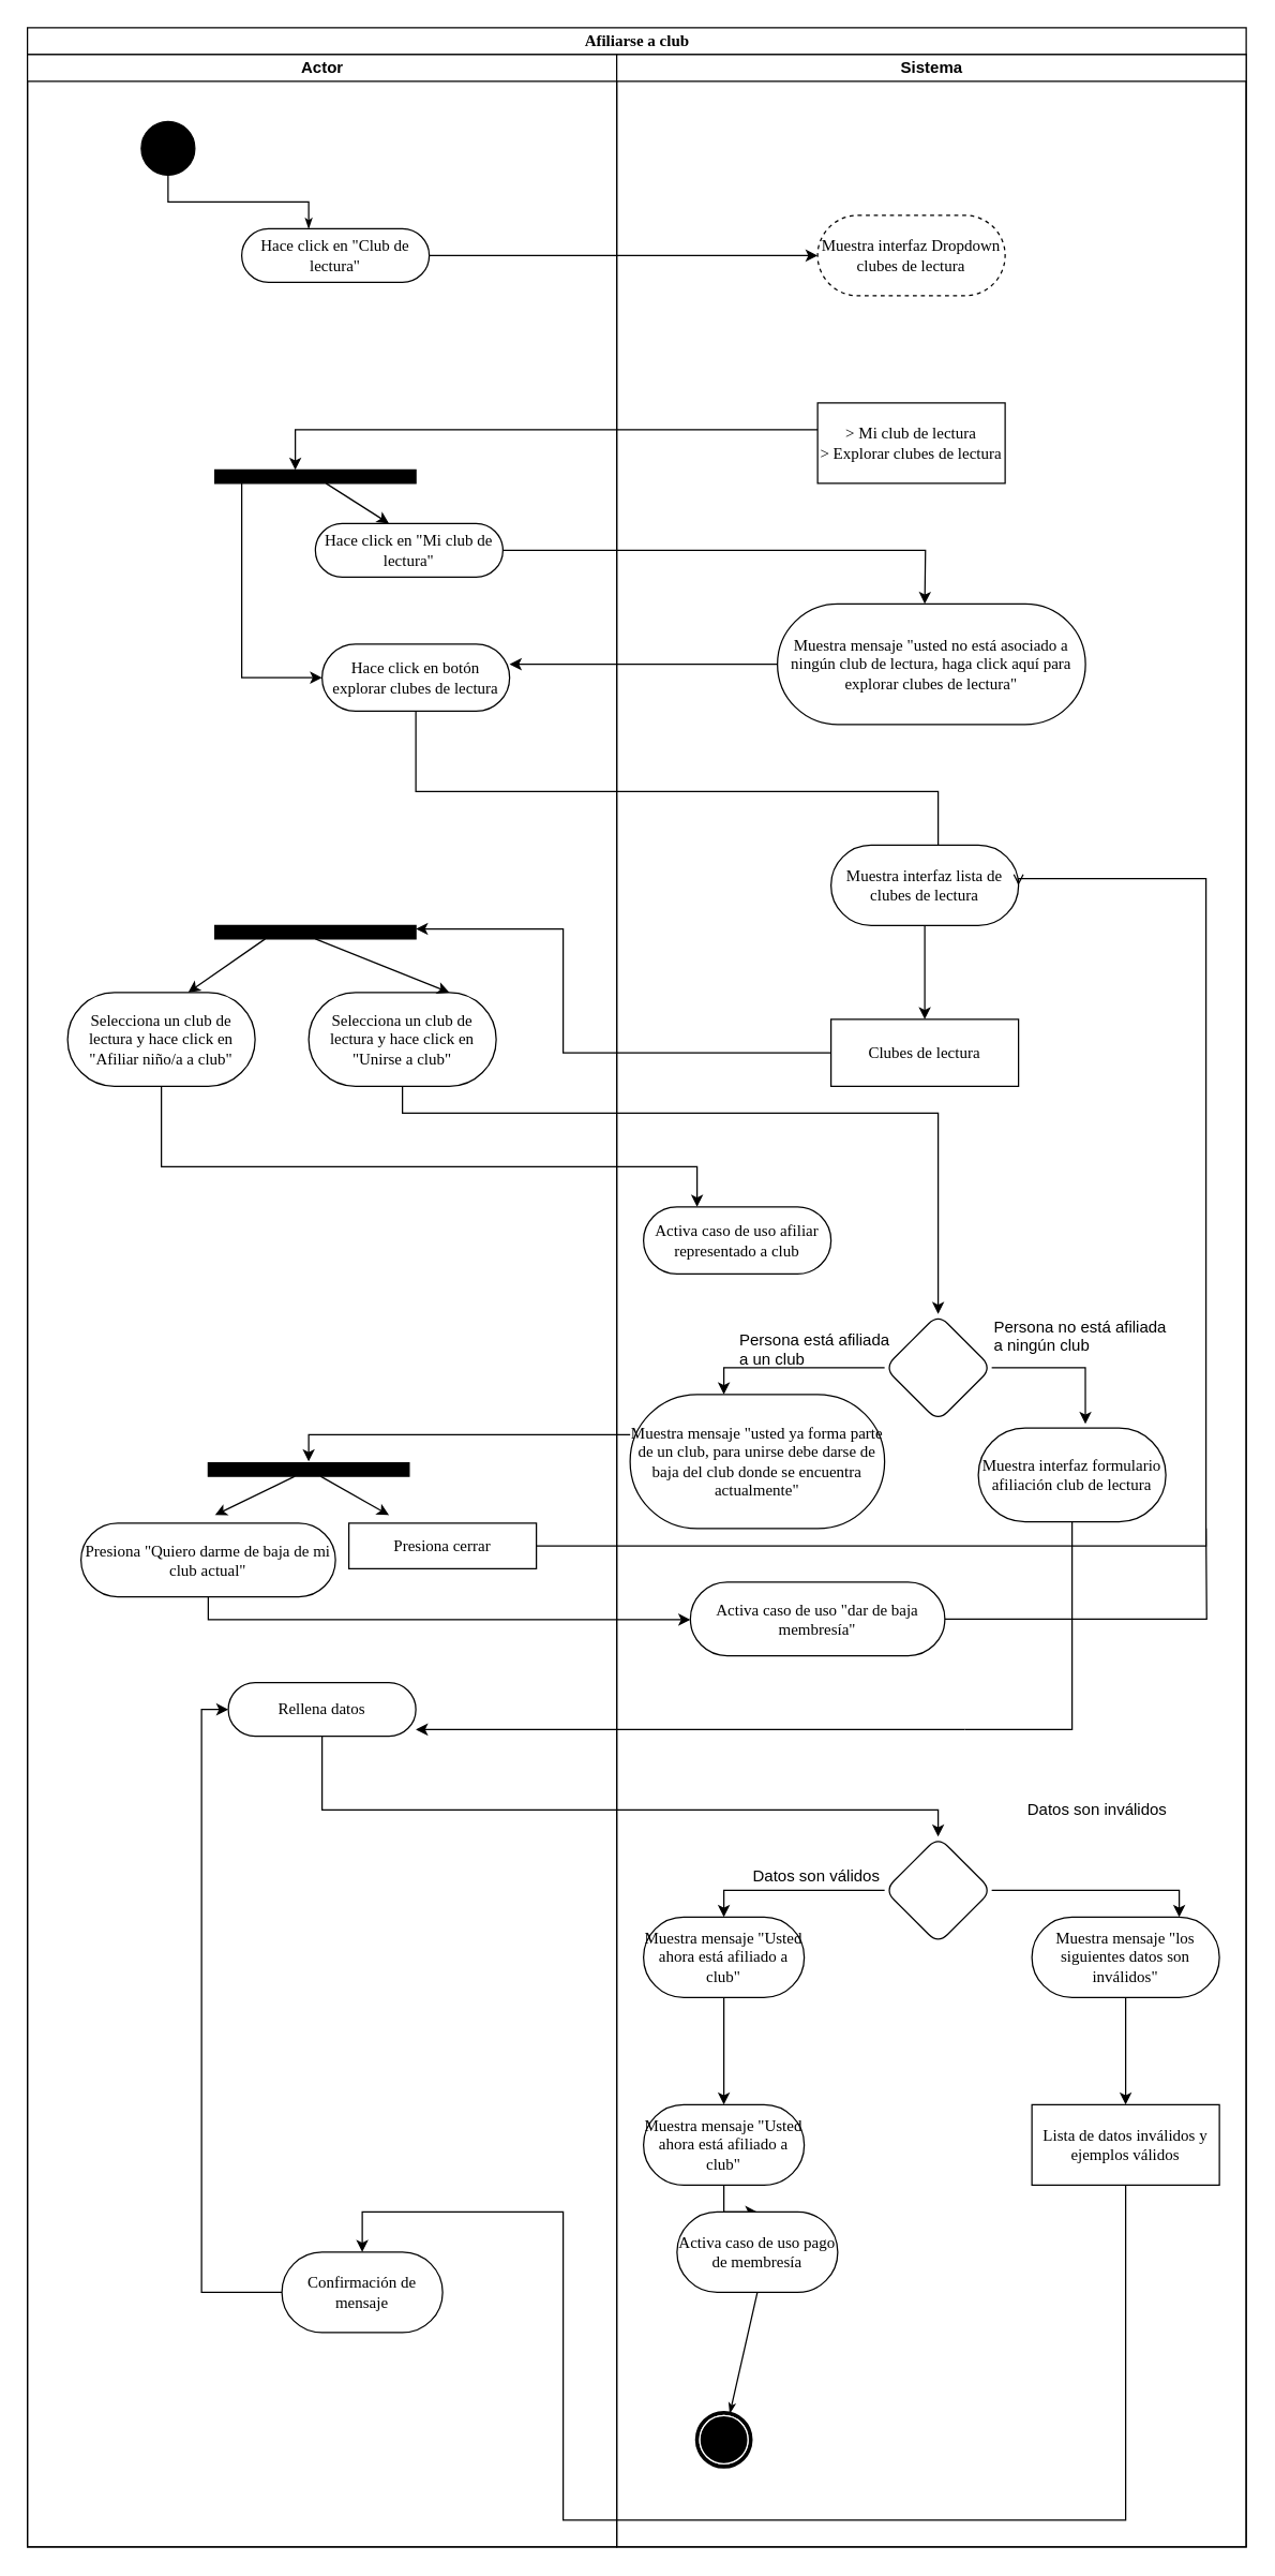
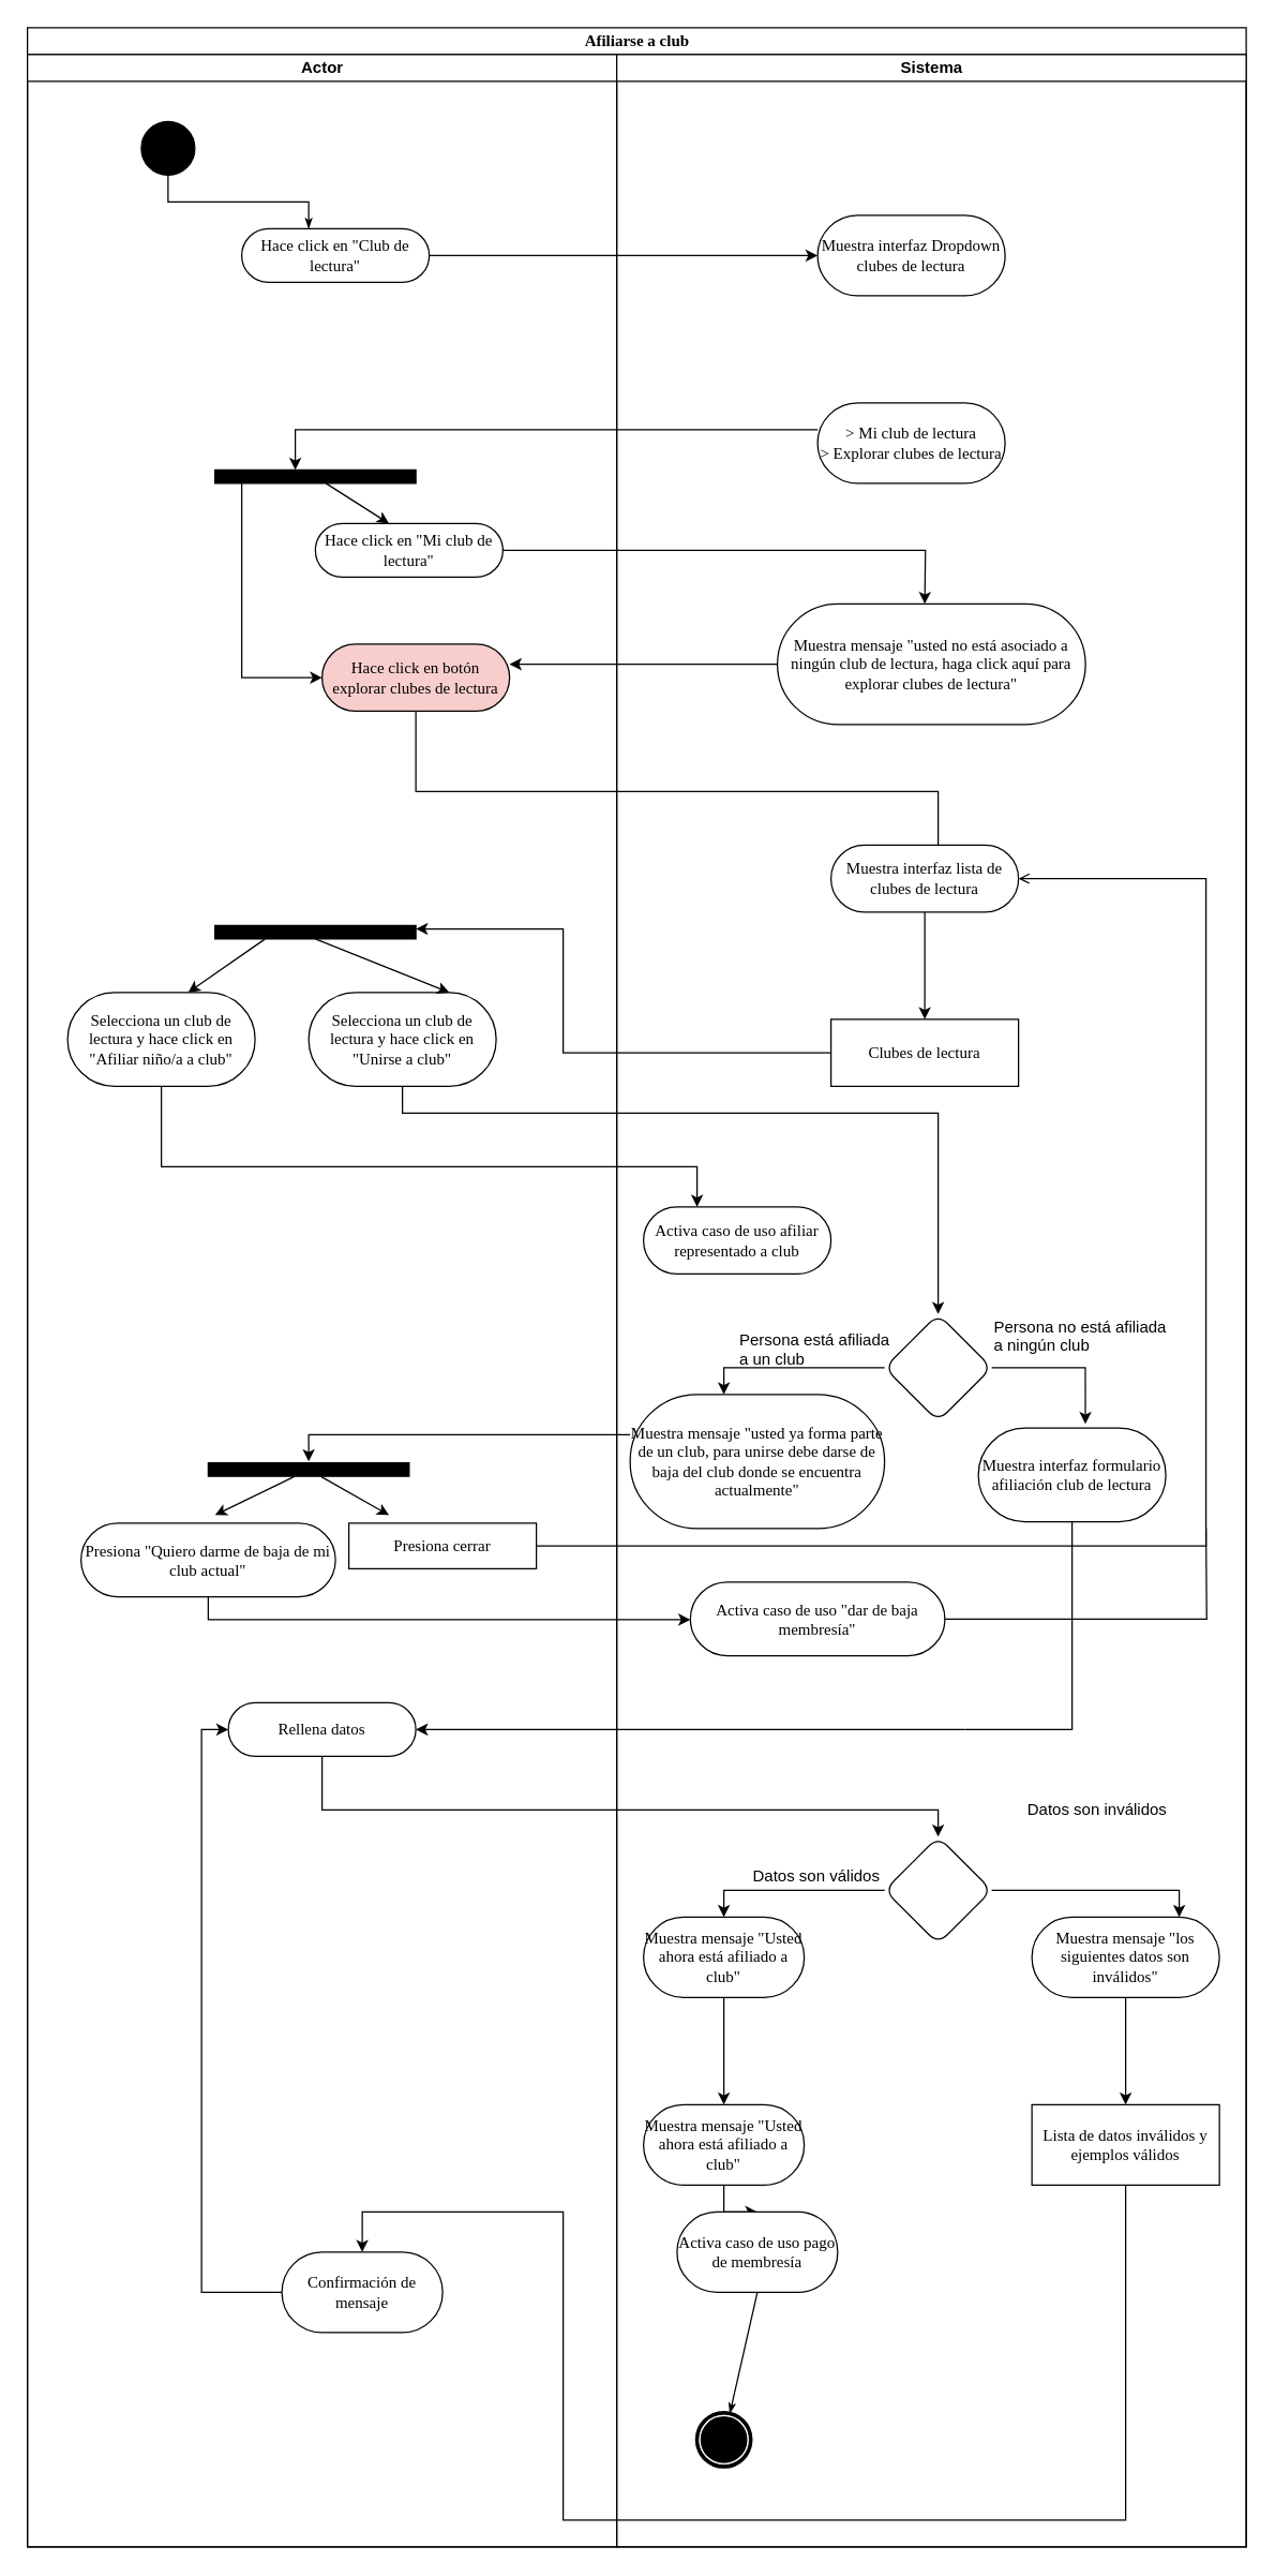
- <mxCell id="26" value="Muestra interfaz Dropdown clubes de lectura" style="rounded=1;whiteSpace=wrap;html=1;shadow=0;comic=0;labelBackgroundColor=none;strokeColor=#000000;strokeWidth=1;fillColor=#ffffff;fontFamily=Verdana;fontSize=12;fontColor=#000000;align=center;arcSize=50;dashed=1;" parent="25" vertex="1"><mxGeometry x="150" y="120" width="140" height="60" as="geometry" /></mxCell>
+ <mxCell id="26" value="Muestra interfaz Dropdown clubes de lectura" style="rounded=1;whiteSpace=wrap;html=1;shadow=0;comic=0;labelBackgroundColor=none;strokeColor=#000000;strokeWidth=1;fillColor=#ffffff;fontFamily=Verdana;fontSize=12;fontColor=#000000;align=center;arcSize=50;" parent="25" vertex="1"><mxGeometry x="150" y="120" width="140" height="60" as="geometry" /></mxCell>
- <mxCell id="28" value="&amp;gt; Mi club de lectura&lt;br&gt;&amp;gt; Explorar clubes de lectura" style="rounded=0;whiteSpace=wrap;html=1;shadow=0;comic=0;labelBackgroundColor=none;strokeColor=#000000;strokeWidth=1;fillColor=#ffffff;fontFamily=Verdana;fontSize=12;fontColor=#000000;align=center;arcSize=50;" parent="25" vertex="1"><mxGeometry x="150" y="260" width="140" height="60" as="geometry" /></mxCell>
+ <mxCell id="28" value="&amp;gt; Mi club de lectura&lt;br&gt;&amp;gt; Explorar clubes de lectura" style="whiteSpace=wrap;html=1;shadow=0;comic=0;labelBackgroundColor=none;strokeColor=#000000;strokeWidth=1;fillColor=#ffffff;fontFamily=Verdana;fontSize=12;fontColor=#000000;align=center;arcSize=50;rounded=1;" parent="25" vertex="1"><mxGeometry x="150" y="260" width="140" height="60" as="geometry" /></mxCell>
- <mxCell id="8" value="Hace click en botón explorar clubes de lectura" style="rounded=1;whiteSpace=wrap;html=1;shadow=0;comic=0;labelBackgroundColor=none;strokeColor=#000000;strokeWidth=1;fillColor=#ffffff;fontFamily=Verdana;fontSize=12;fontColor=#000000;align=center;arcSize=50;" parent="3" vertex="1"><mxGeometry x="220" y="440" width="140" height="50" as="geometry" /></mxCell>
+ <mxCell id="8" value="Hace click en botón explorar clubes de lectura" style="rounded=1;whiteSpace=wrap;html=1;shadow=0;comic=0;labelBackgroundColor=none;strokeColor=#000000;strokeWidth=1;fillColor=#f8cecc;fontFamily=Verdana;fontSize=12;fontColor=#000000;align=center;arcSize=50;" parent="3" vertex="1"><mxGeometry x="220" y="440" width="140" height="50" as="geometry" /></mxCell>
- <mxCell id="31" value="Muestra interfaz lista de clubes de lectura" style="rounded=1;whiteSpace=wrap;html=1;shadow=0;comic=0;labelBackgroundColor=none;strokeColor=#000000;strokeWidth=1;fillColor=#ffffff;fontFamily=Verdana;fontSize=12;fontColor=#000000;align=center;arcSize=50;" parent="25" vertex="1"><mxGeometry x="160" y="590" width="140" height="60" as="geometry" /></mxCell>
+ <mxCell id="31" value="Muestra interfaz lista de clubes de lectura" style="rounded=1;whiteSpace=wrap;html=1;shadow=0;comic=0;labelBackgroundColor=none;strokeColor=#000000;strokeWidth=1;fillColor=#ffffff;fontFamily=Verdana;fontSize=12;fontColor=#000000;align=center;arcSize=50;" parent="25" vertex="1"><mxGeometry x="160" y="590" width="140" height="50" as="geometry" /></mxCell>
- <mxCell id="14" value="Rellena datos" style="rounded=1;whiteSpace=wrap;html=1;shadow=0;comic=0;labelBackgroundColor=none;strokeColor=#000000;strokeWidth=1;fillColor=#ffffff;fontFamily=Verdana;fontSize=12;fontColor=#000000;align=center;arcSize=50;" parent="3" vertex="1"><mxGeometry x="150" y="1215" width="140" height="40" as="geometry" /></mxCell>
+ <mxCell id="14" value="Rellena datos" style="rounded=1;whiteSpace=wrap;html=1;shadow=0;comic=0;labelBackgroundColor=none;strokeColor=#000000;strokeWidth=1;fillColor=#ffffff;fontFamily=Verdana;fontSize=12;fontColor=#000000;align=center;arcSize=50;" parent="3" vertex="1"><mxGeometry x="150" y="1230" width="140" height="40" as="geometry" /></mxCell>
